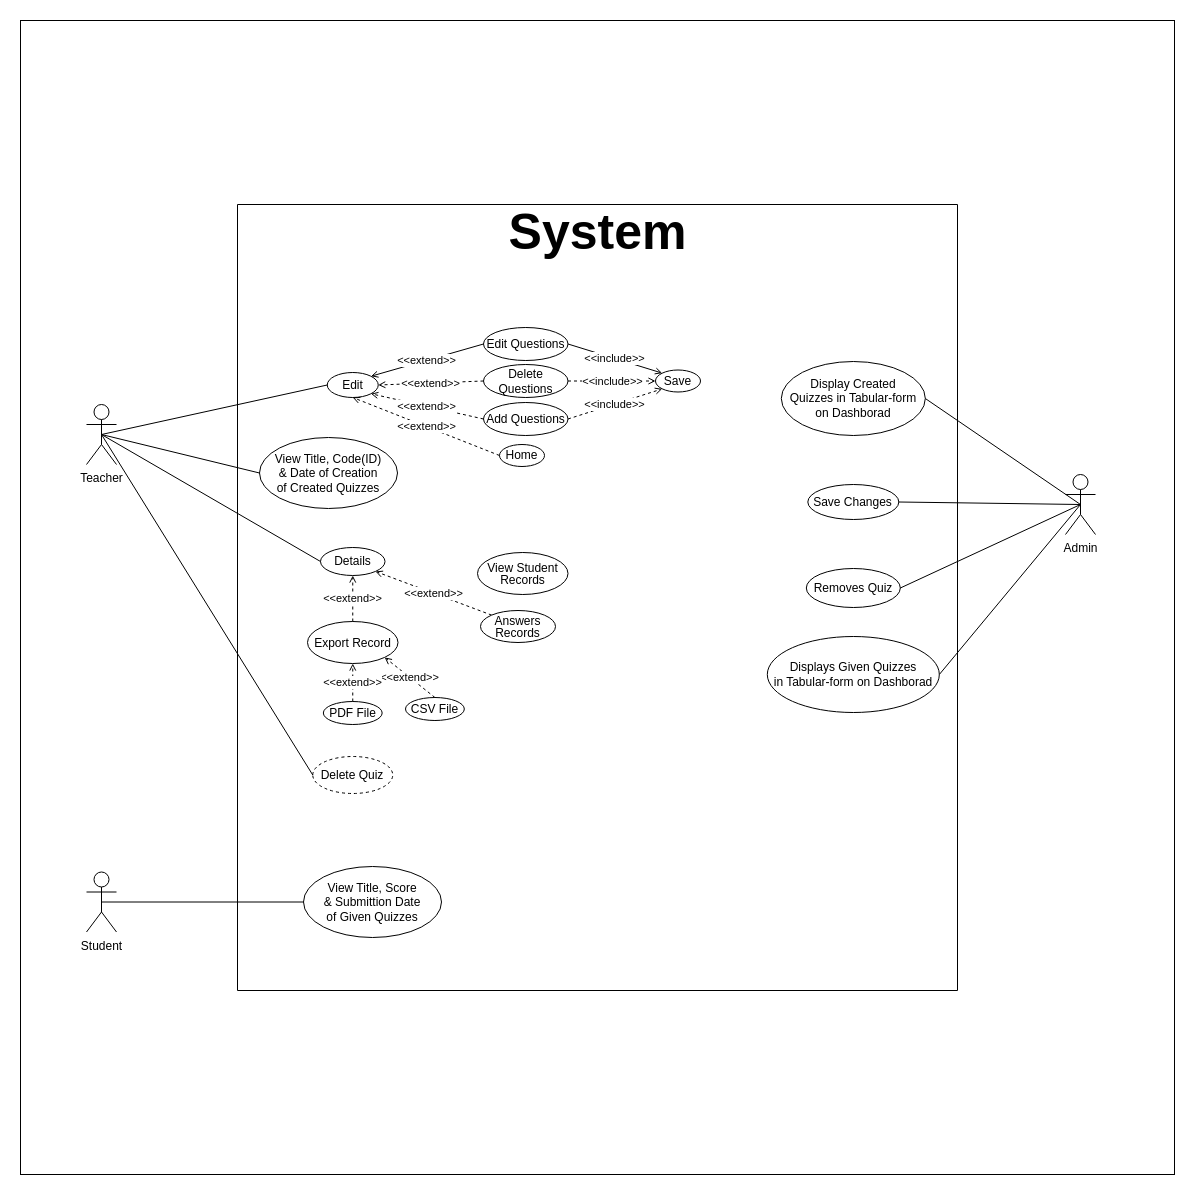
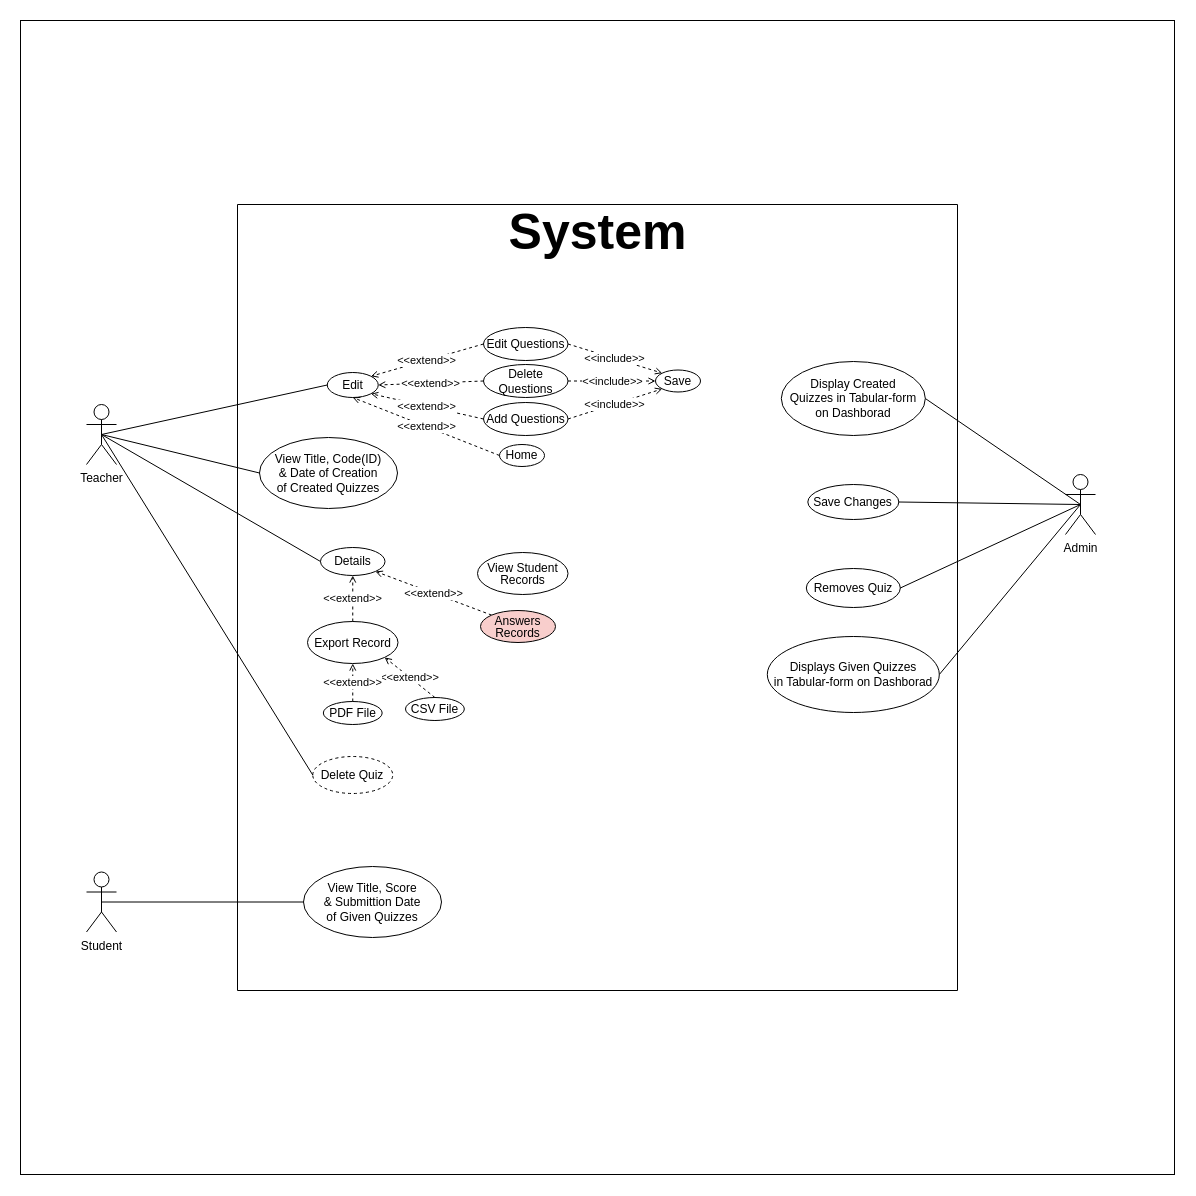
- <mxCell id="22" value="&amp;lt;&amp;lt;extend&amp;gt;&amp;gt;" style="endArrow=open;endSize=5;dashed=0;html=1;rounded=0;entryX=0;entryY=1;entryDx=0;entryDy=0;exitX=1;exitY=0.5;exitDx=0;exitDy=0;" parent="3" source="9" target="8" edge="1"><mxGeometry width="160" relative="1" as="geometry"><mxPoint x="228" y="187" as="sourcePoint" /><mxPoint x="168" y="224" as="targetPoint" /></mxGeometry></mxCell>
+ <mxCell id="22" value="&amp;lt;&amp;lt;extend&amp;gt;&amp;gt;" style="endArrow=open;endSize=5;dashed=1;html=1;rounded=0;entryX=0;entryY=1;entryDx=0;entryDy=0;exitX=1;exitY=0.5;exitDx=0;exitDy=0;" parent="3" source="9" target="8" edge="1"><mxGeometry width="160" relative="1" as="geometry"><mxPoint x="228" y="187" as="sourcePoint" /><mxPoint x="168" y="224" as="targetPoint" /></mxGeometry></mxCell>
- <mxCell id="25" value="&amp;lt;&amp;lt;include&amp;gt;&amp;gt;" style="endArrow=open;endSize=5;dashed=0;html=1;rounded=0;entryX=1;entryY=1;entryDx=0;entryDy=0;exitX=0;exitY=0.5;exitDx=0;exitDy=0;" parent="3" source="9" target="14" edge="1"><mxGeometry width="160" relative="1" as="geometry"><mxPoint x="411" y="183" as="sourcePoint" /><mxPoint x="499" y="192" as="targetPoint" /></mxGeometry></mxCell>
+ <mxCell id="25" value="&amp;lt;&amp;lt;include&amp;gt;&amp;gt;" style="endArrow=open;endSize=5;dashed=1;html=1;rounded=0;entryX=1;entryY=1;entryDx=0;entryDy=0;exitX=0;exitY=0.5;exitDx=0;exitDy=0;" parent="3" source="9" target="14" edge="1"><mxGeometry width="160" relative="1" as="geometry"><mxPoint x="411" y="183" as="sourcePoint" /><mxPoint x="499" y="192" as="targetPoint" /></mxGeometry></mxCell>
- <mxCell id="34" value="&lt;p style=&quot;line-height: 100%;&quot;&gt;Answers Records&lt;/p&gt;" style="ellipse;whiteSpace=wrap;html=1;" parent="3" vertex="1"><mxGeometry x="243" y="406" width="75" height="32" as="geometry" /></mxCell>
+ <mxCell id="34" value="&lt;p style=&quot;line-height: 100%;&quot;&gt;Answers Records&lt;/p&gt;" style="ellipse;whiteSpace=wrap;html=1;fillColor=#f8cecc;" parent="3" vertex="1"><mxGeometry x="243" y="406" width="75" height="32" as="geometry" /></mxCell>
